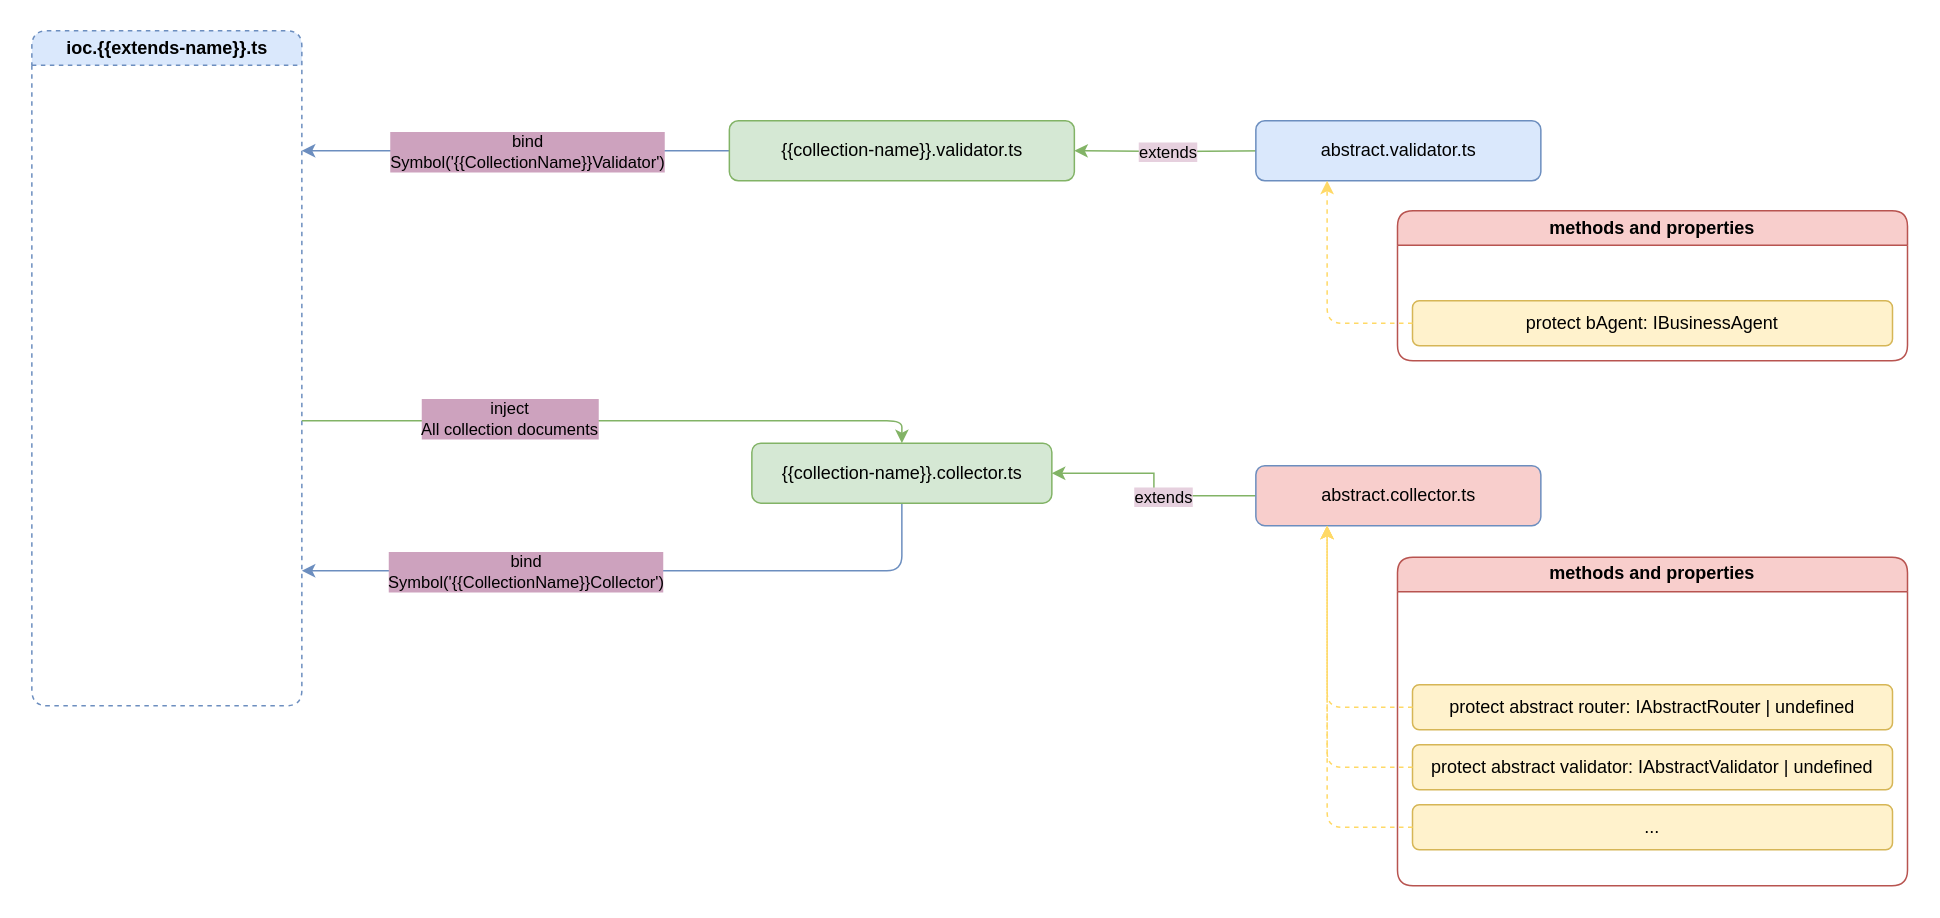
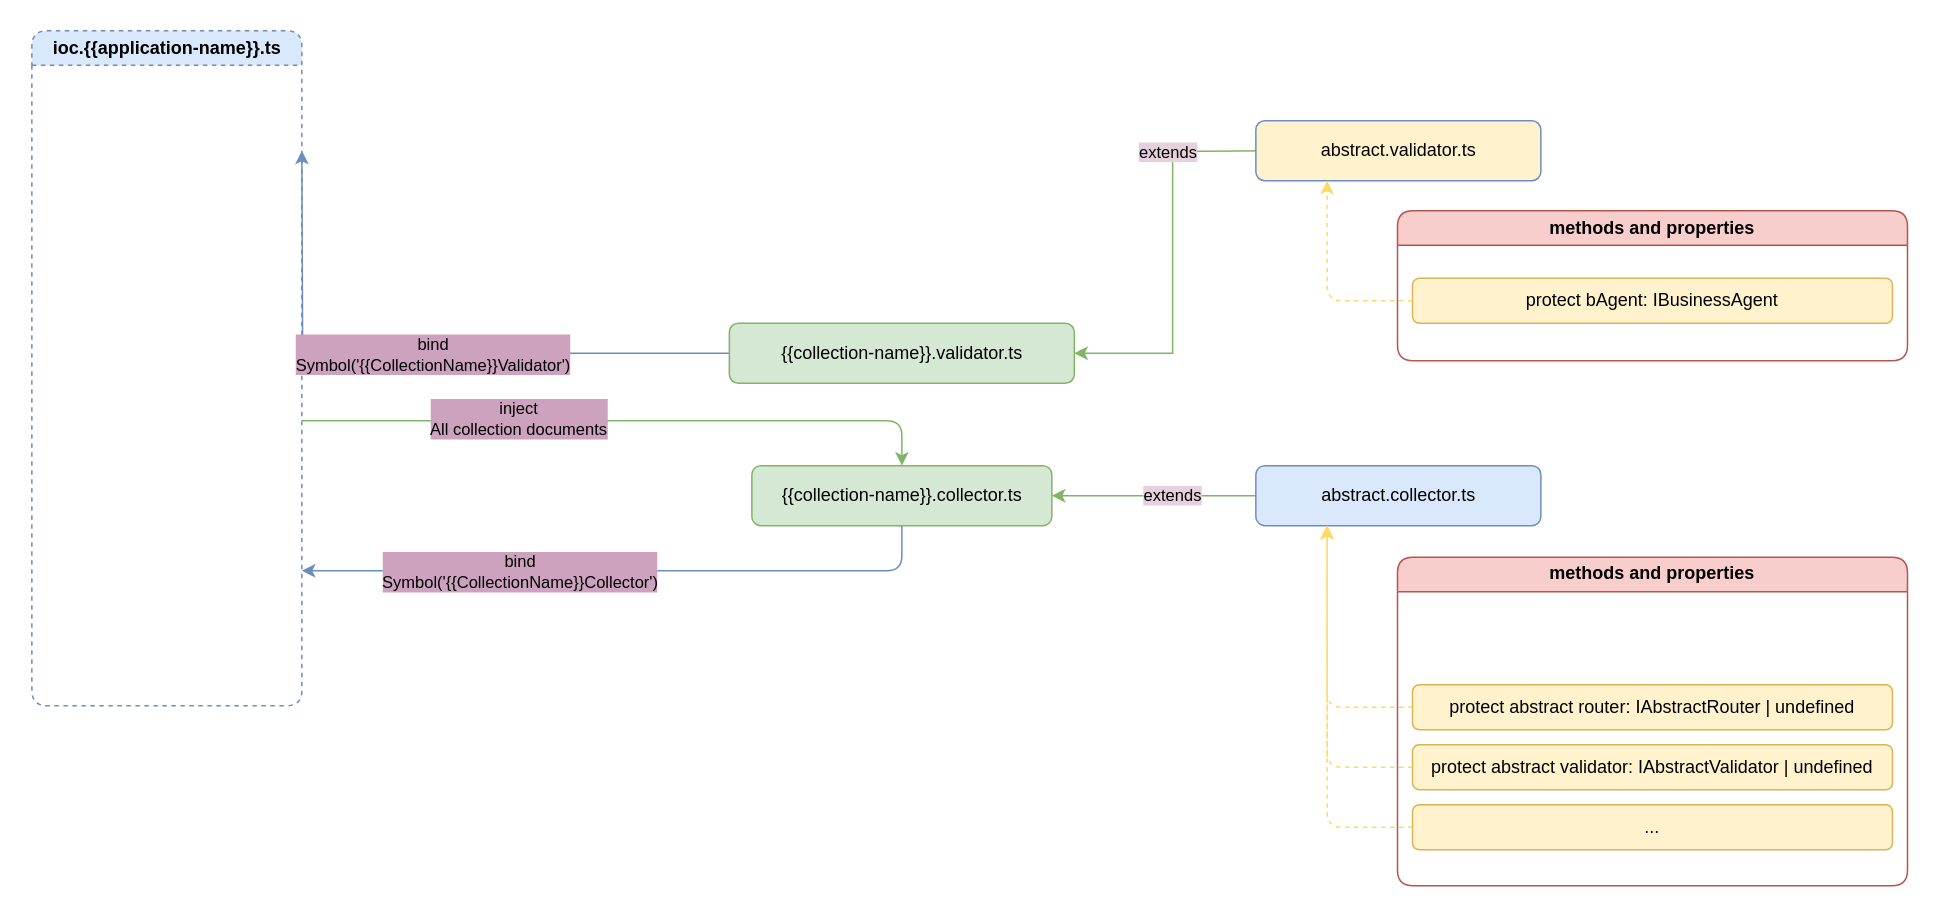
- <mxCell id="2" value="ioc.{{extends-name}}.ts" style="swimlane;whiteSpace=wrap;html=1;rounded=1;dashed=1;fillColor=#dae8fc;strokeColor=#6c8ebf;" parent="1" vertex="1"><mxGeometry x="20.57" y="20" width="180" height="450" as="geometry" /></mxCell>
+ <mxCell id="2" value="ioc.{{application-name}}.ts" style="swimlane;whiteSpace=wrap;html=1;rounded=1;dashed=1;fillColor=#dae8fc;strokeColor=#6c8ebf;" parent="1" vertex="1"><mxGeometry x="20.57" y="20" width="180" height="450" as="geometry" /></mxCell>
- <mxCell id="5" value="{{collection-name}}.validator.ts" style="rounded=1;whiteSpace=wrap;html=1;fillColor=#d5e8d4;strokeColor=#82b366;" parent="1" vertex="1"><mxGeometry x="485.57" y="80" width="230" height="40" as="geometry" /></mxCell>
+ <mxCell id="5" value="{{collection-name}}.validator.ts" style="rounded=1;whiteSpace=wrap;html=1;fillColor=#d5e8d4;strokeColor=#82b366;" parent="1" vertex="1"><mxGeometry x="485.57" y="215" width="230" height="40" as="geometry" /></mxCell>
- <mxCell id="7" value="abstract.validator.ts" style="rounded=1;whiteSpace=wrap;html=1;fillColor=#dae8fc;strokeColor=#6c8ebf;" parent="1" vertex="1"><mxGeometry x="836.57" y="80" width="190" height="40" as="geometry" /></mxCell>
+ <mxCell id="7" value="abstract.validator.ts" style="rounded=1;whiteSpace=wrap;html=1;fillColor=#fff2cc;strokeColor=#6c8ebf;" parent="1" vertex="1"><mxGeometry x="836.57" y="80" width="190" height="40" as="geometry" /></mxCell>
- <mxCell id="9" value="protect bAgent: IBusinessAgent" style="rounded=1;whiteSpace=wrap;html=1;fillColor=#fff2cc;strokeColor=#d6b656;" parent="8" vertex="1"><mxGeometry x="10" y="60" width="320" height="30" as="geometry" /></mxCell>
+ <mxCell id="9" value="protect bAgent: IBusinessAgent" style="rounded=1;whiteSpace=wrap;html=1;fillColor=#fff2cc;strokeColor=#d6b656;" parent="8" vertex="1"><mxGeometry x="10" y="45" width="320" height="30" as="geometry" /></mxCell>
- <mxCell id="19" value="{{collection-name}}.collector.ts" style="rounded=1;whiteSpace=wrap;html=1;fillColor=#d5e8d4;strokeColor=#82b366;" parent="1" vertex="1"><mxGeometry x="500.57" y="294.97" width="200" height="40" as="geometry" /></mxCell>
+ <mxCell id="19" value="{{collection-name}}.collector.ts" style="rounded=1;whiteSpace=wrap;html=1;fillColor=#d5e8d4;strokeColor=#82b366;" parent="1" vertex="1"><mxGeometry x="500.57" y="309.97" width="200" height="40" as="geometry" /></mxCell>
- <mxCell id="22" value="abstract.collector.ts" style="rounded=1;whiteSpace=wrap;html=1;fillColor=#f8cecc;strokeColor=#6c8ebf;" parent="1" vertex="1"><mxGeometry x="836.57" y="309.97" width="190" height="40" as="geometry" /></mxCell>
+ <mxCell id="22" value="abstract.collector.ts" style="rounded=1;whiteSpace=wrap;html=1;fillColor=#dae8fc;strokeColor=#6c8ebf;" parent="1" vertex="1"><mxGeometry x="836.57" y="309.97" width="190" height="40" as="geometry" /></mxCell>
